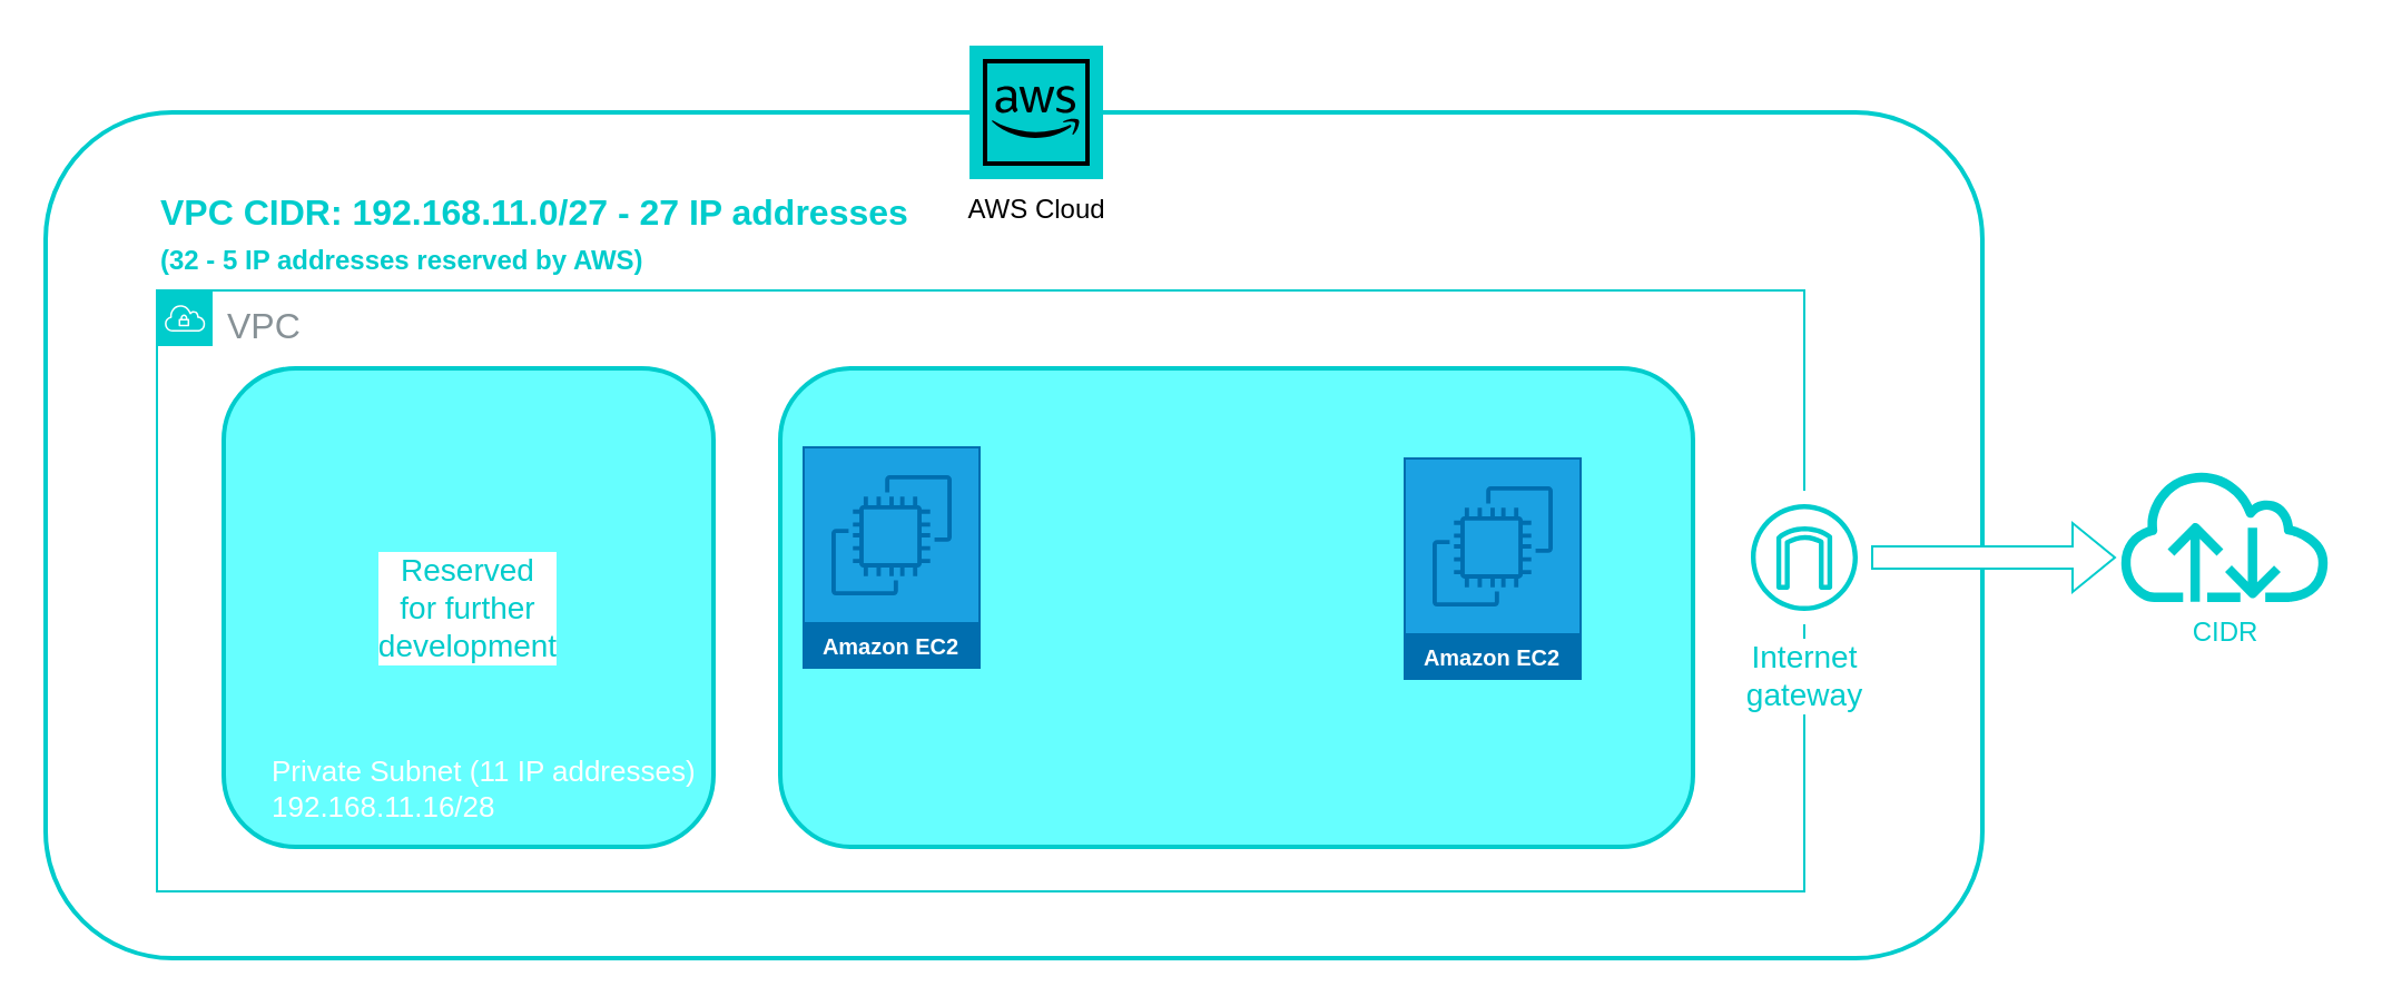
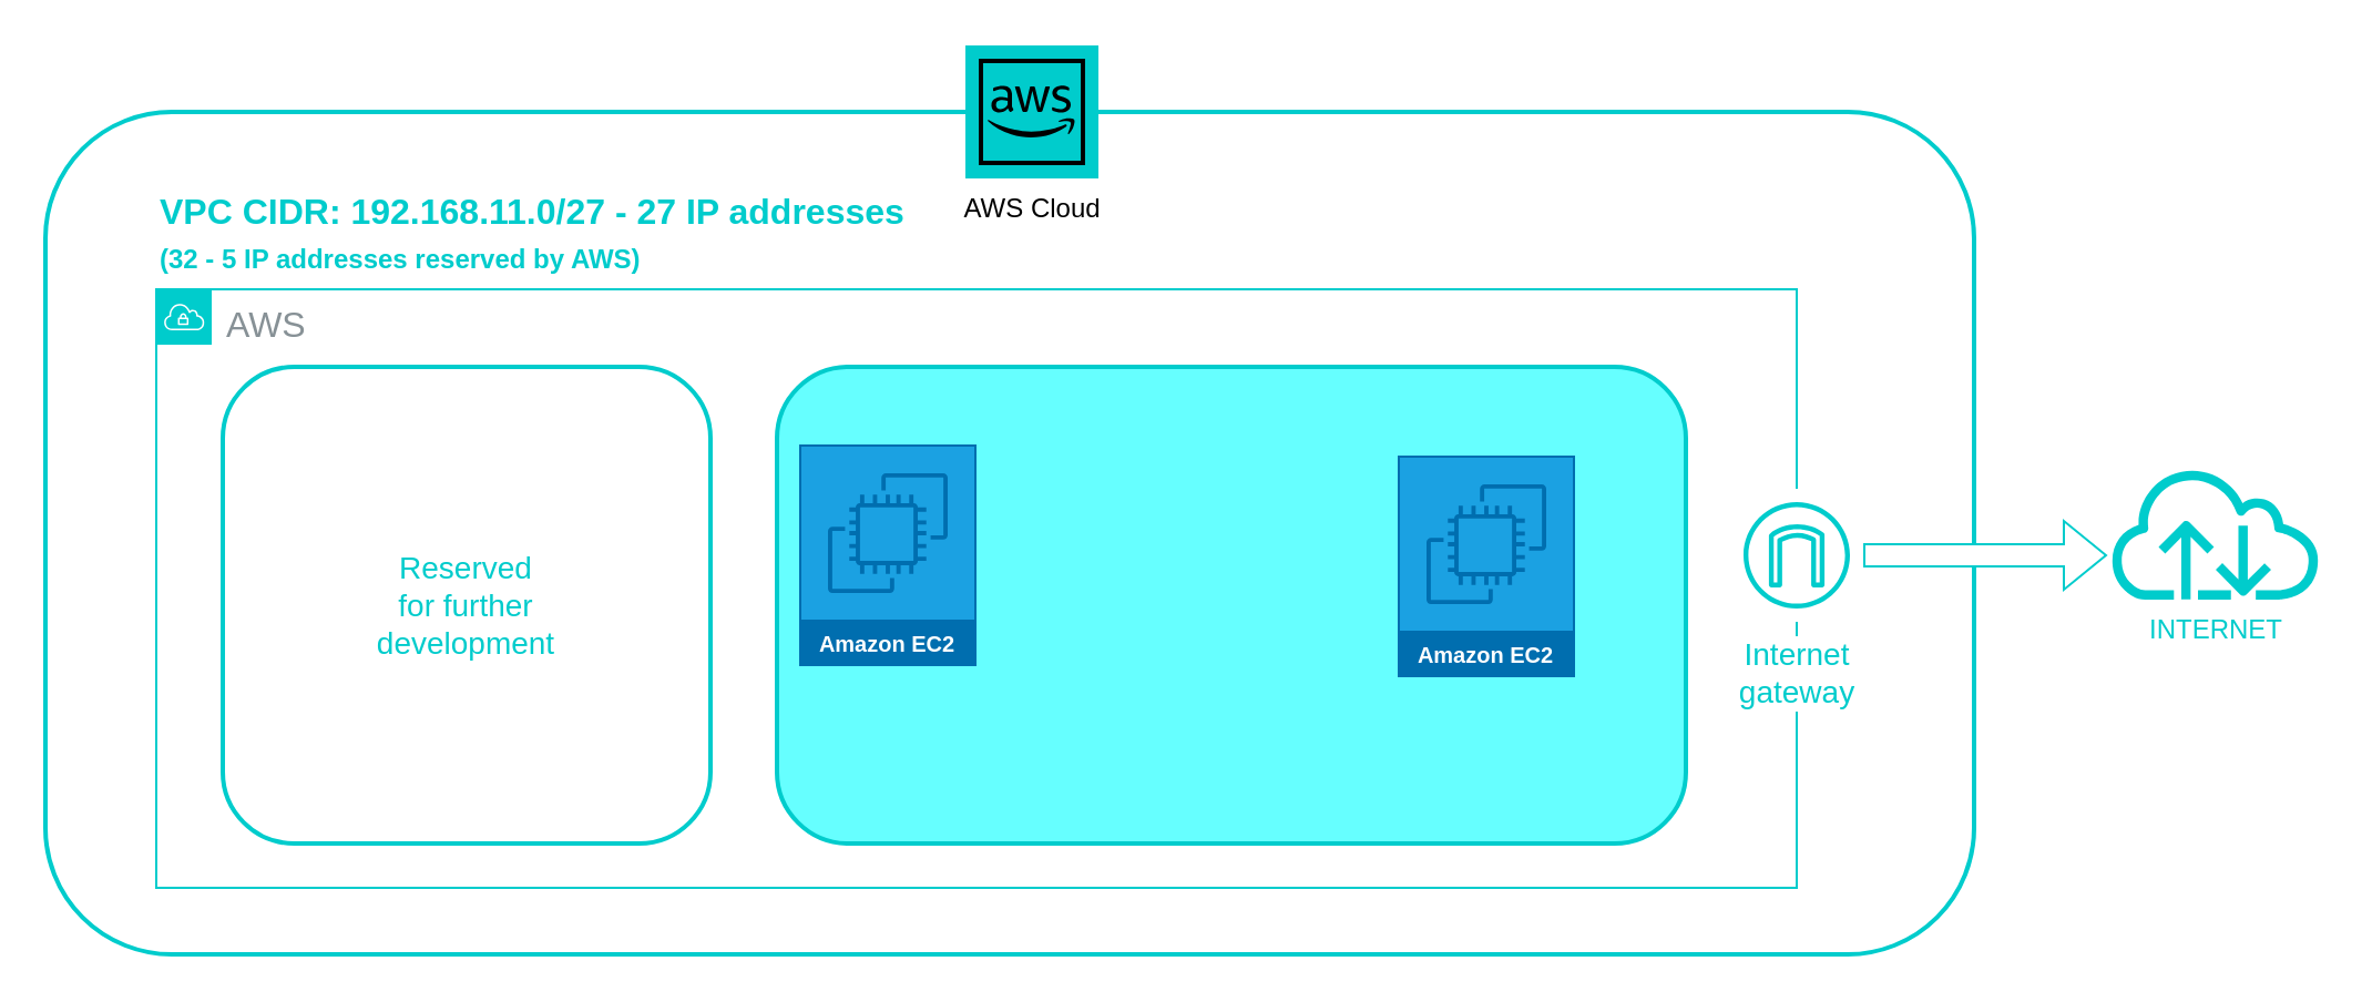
- <mxCell id="4" value="&lt;font style=&quot;font-size: 16px;&quot;&gt;VPC&lt;/font&gt;" style="sketch=0;outlineConnect=0;gradientColor=none;html=1;whiteSpace=wrap;fontSize=12;fontStyle=0;shape=mxgraph.aws4.group;grIcon=mxgraph.aws4.group_vpc;strokeColor=#00CCCC;fillColor=none;verticalAlign=top;align=left;spacingLeft=30;fontColor=#879196;dashed=0;" vertex="1" parent="1"><mxGeometry x="70" y="130" width="740" height="270" as="geometry" /></mxCell>
+ <mxCell id="4" value="&lt;font style=&quot;font-size: 16px;&quot;&gt;AWS&lt;/font&gt;" style="sketch=0;outlineConnect=0;gradientColor=none;html=1;whiteSpace=wrap;fontSize=12;fontStyle=0;shape=mxgraph.aws4.group;grIcon=mxgraph.aws4.group_vpc;strokeColor=#00CCCC;fillColor=none;verticalAlign=top;align=left;spacingLeft=30;fontColor=#879196;dashed=0;" vertex="1" parent="1"><mxGeometry x="70" y="130" width="740" height="270" as="geometry" /></mxCell>
- <mxCell id="12" value="&lt;div&gt;&lt;span class=&quot;HwtZe&quot; lang=&quot;en&quot;&gt;&lt;span class=&quot;jCAhz ChMk0b&quot;&gt;&lt;span class=&quot;ryNqvb&quot;&gt;Reserved&lt;/span&gt;&lt;/span&gt;&lt;/span&gt;&lt;/div&gt;&lt;div&gt;&lt;span class=&quot;HwtZe&quot; lang=&quot;en&quot;&gt;&lt;span class=&quot;jCAhz ChMk0b&quot;&gt;&lt;span class=&quot;ryNqvb&quot;&gt;for further &lt;br&gt;&lt;/span&gt;&lt;/span&gt;&lt;/span&gt;&lt;/div&gt;&lt;div&gt;&lt;span class=&quot;HwtZe&quot; lang=&quot;en&quot;&gt;&lt;span class=&quot;jCAhz ChMk0b&quot;&gt;&lt;span class=&quot;ryNqvb&quot;&gt;development&lt;/span&gt;&lt;/span&gt;&lt;/span&gt;&lt;/div&gt;" style="rounded=1;whiteSpace=wrap;html=1;labelBackgroundColor=default;strokeColor=#00CCCC;strokeWidth=2;fontSize=14;fontColor=#00CCCC;fillColor=#66FFFF;" vertex="1" parent="1"><mxGeometry x="100" y="165" width="220" height="215" as="geometry" /></mxCell>
+ <mxCell id="12" value="&lt;div&gt;&lt;span class=&quot;HwtZe&quot; lang=&quot;en&quot;&gt;&lt;span class=&quot;jCAhz ChMk0b&quot;&gt;&lt;span class=&quot;ryNqvb&quot;&gt;Reserved&lt;/span&gt;&lt;/span&gt;&lt;/span&gt;&lt;/div&gt;&lt;div&gt;&lt;span class=&quot;HwtZe&quot; lang=&quot;en&quot;&gt;&lt;span class=&quot;jCAhz ChMk0b&quot;&gt;&lt;span class=&quot;ryNqvb&quot;&gt;for further &lt;br&gt;&lt;/span&gt;&lt;/span&gt;&lt;/span&gt;&lt;/div&gt;&lt;div&gt;&lt;span class=&quot;HwtZe&quot; lang=&quot;en&quot;&gt;&lt;span class=&quot;jCAhz ChMk0b&quot;&gt;&lt;span class=&quot;ryNqvb&quot;&gt;development&lt;/span&gt;&lt;/span&gt;&lt;/span&gt;&lt;/div&gt;" style="rounded=1;whiteSpace=wrap;html=1;labelBackgroundColor=default;strokeColor=#00CCCC;strokeWidth=2;fontSize=14;fontColor=#00CCCC;fillColor=#ffffff;" vertex="1" parent="1"><mxGeometry x="100" y="165" width="220" height="215" as="geometry" /></mxCell>
- <mxCell id="11" value="&lt;font color=&quot;#00CCCC&quot;&gt;CIDR&lt;/font&gt;" style="sketch=0;outlineConnect=0;fillColor=#00CCCC;strokeColor=#0e8088;dashed=0;verticalLabelPosition=bottom;verticalAlign=top;align=center;html=1;fontSize=12;fontStyle=0;aspect=fixed;pointerEvents=1;shape=mxgraph.aws4.internet;labelBackgroundColor=default;strokeWidth=2;" vertex="1" parent="1"><mxGeometry x="950" y="210" width="97.5" height="60" as="geometry" /></mxCell>
+ <mxCell id="11" value="&lt;font color=&quot;#00CCCC&quot;&gt;INTERNET&lt;/font&gt;" style="sketch=0;outlineConnect=0;fillColor=#00CCCC;strokeColor=#0e8088;dashed=0;verticalLabelPosition=bottom;verticalAlign=top;align=center;html=1;fontSize=12;fontStyle=0;aspect=fixed;pointerEvents=1;shape=mxgraph.aws4.internet;labelBackgroundColor=default;strokeWidth=2;" vertex="1" parent="1"><mxGeometry x="950" y="210" width="97.5" height="60" as="geometry" /></mxCell>
